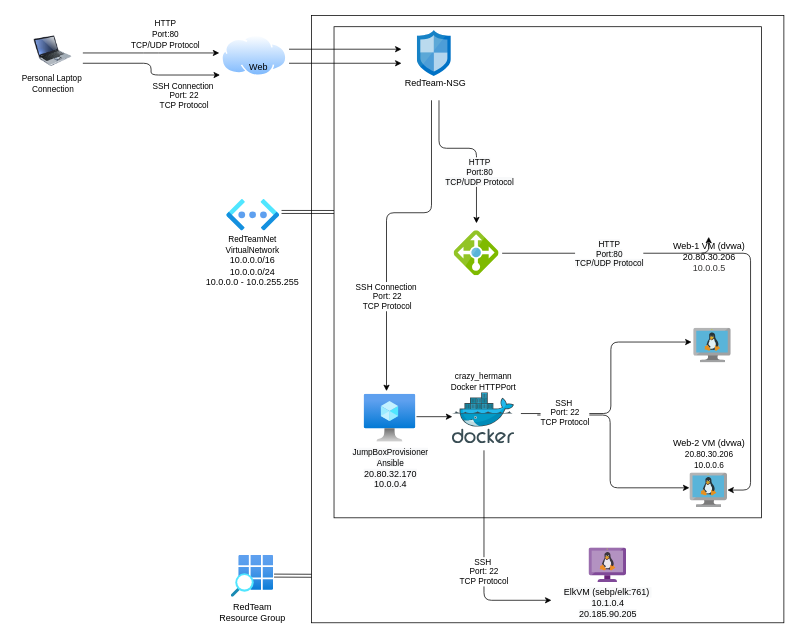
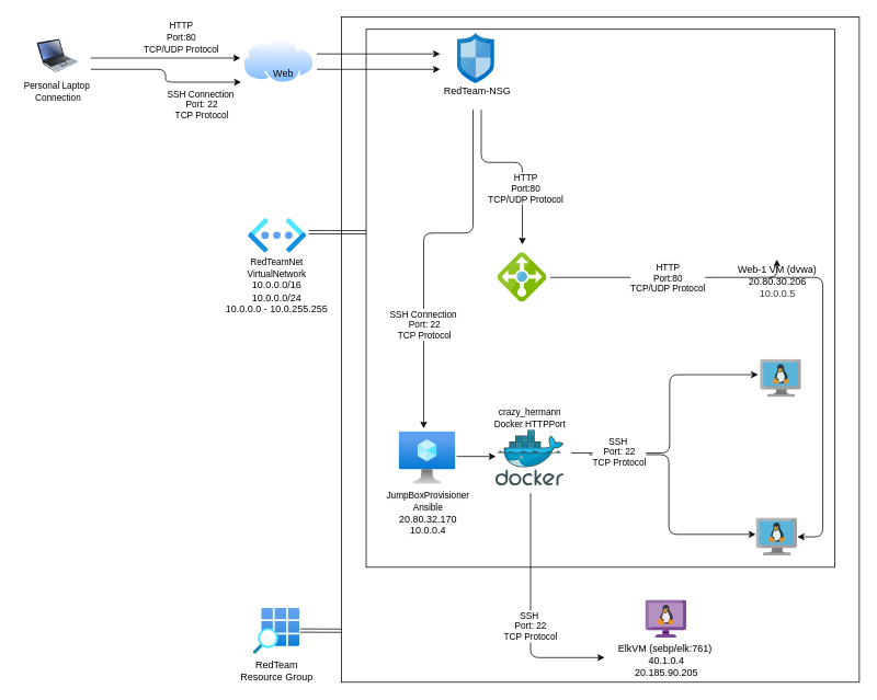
- <mxCell id="25" value="Web-2 VM (dvwa)&lt;br&gt;&lt;font style=&quot;font-size: 11px&quot;&gt;&lt;span style=&quot;font-family: &amp;#34;az_ea_font&amp;#34; , &amp;#34;segoe ui&amp;#34; , &amp;#34;az_font&amp;#34; , , , &amp;#34;blinkmacsystemfont&amp;#34; , &amp;#34;roboto&amp;#34; , &amp;#34;oxygen&amp;#34; , &amp;#34;ubuntu&amp;#34; , &amp;#34;cantarell&amp;#34; , &amp;#34;open sans&amp;#34; , &amp;#34;helvetica neue&amp;#34; , sans-serif ; background-color: rgb(255 , 255 , 255)&quot;&gt;20.80.30.206&lt;br&gt;&lt;/span&gt;10.0.0.6&lt;/font&gt;" style="text;html=1;align=center;verticalAlign=middle;resizable=0;points=[];autosize=1;strokeColor=none;" parent="1" vertex="1"><mxGeometry x="889.63" y="580" width="110" height="50" as="geometry" /></mxCell>
- <mxCell id="27" value="&lt;span style=&quot;background-color: rgb(248 , 249 , 250)&quot;&gt;ElkVM (sebp/elk:761)&amp;nbsp;&lt;/span&gt;&lt;br style=&quot;background-color: rgb(248 , 249 , 250)&quot;&gt;&lt;span style=&quot;background-color: rgb(248 , 249 , 250)&quot;&gt;10.1.0.4&lt;/span&gt;&lt;br style=&quot;background-color: rgb(248 , 249 , 250)&quot;&gt;&lt;span style=&quot;background-color: rgb(248 , 249 , 250)&quot;&gt;20.185.90.205&lt;/span&gt;" style="aspect=fixed;html=1;points=[];align=center;image;fontSize=12;image=img/lib/mscae/VM_Linux_Non_Azure.svg;" vertex="1" parent="1"><mxGeometry x="785" y="730" width="50" height="46" as="geometry" /></mxCell>
+ <mxCell id="27" value="&lt;span style=&quot;background-color: rgb(248 , 249 , 250)&quot;&gt;ElkVM (sebp/elk:761)&amp;nbsp;&lt;/span&gt;&lt;br style=&quot;background-color: rgb(248 , 249 , 250)&quot;&gt;&lt;span style=&quot;background-color: rgb(248 , 249 , 250)&quot;&gt;40.1.0.4&lt;/span&gt;&lt;br style=&quot;background-color: rgb(248 , 249 , 250)&quot;&gt;&lt;span style=&quot;background-color: rgb(248 , 249 , 250)&quot;&gt;20.185.90.205&lt;/span&gt;" style="aspect=fixed;html=1;points=[];align=center;image;fontSize=12;image=img/lib/mscae/VM_Linux_Non_Azure.svg;" vertex="1" parent="1"><mxGeometry x="785" y="730" width="50" height="46" as="geometry" /></mxCell>
